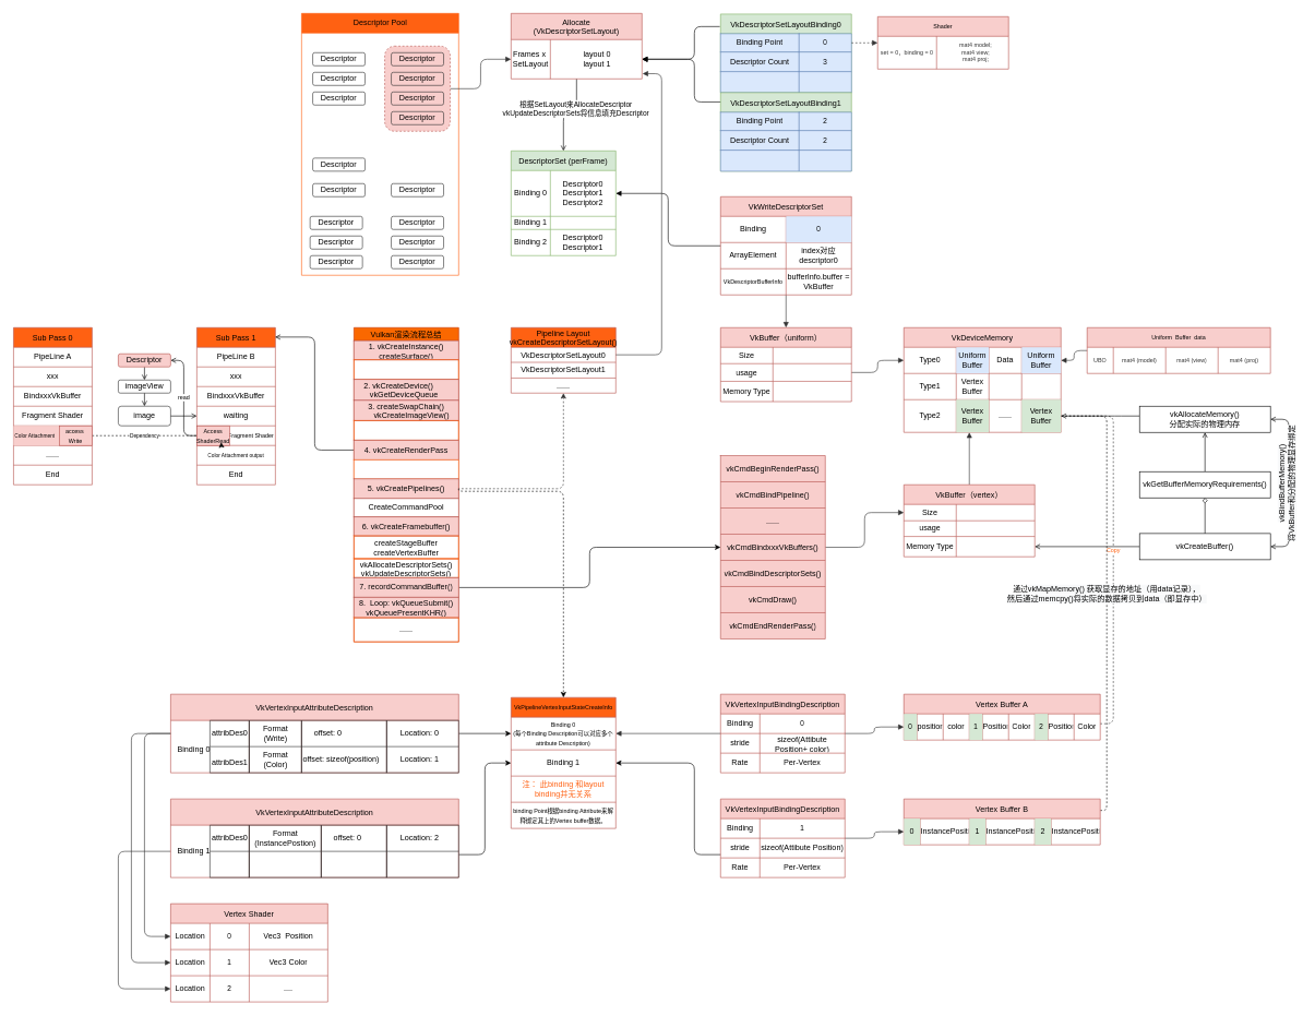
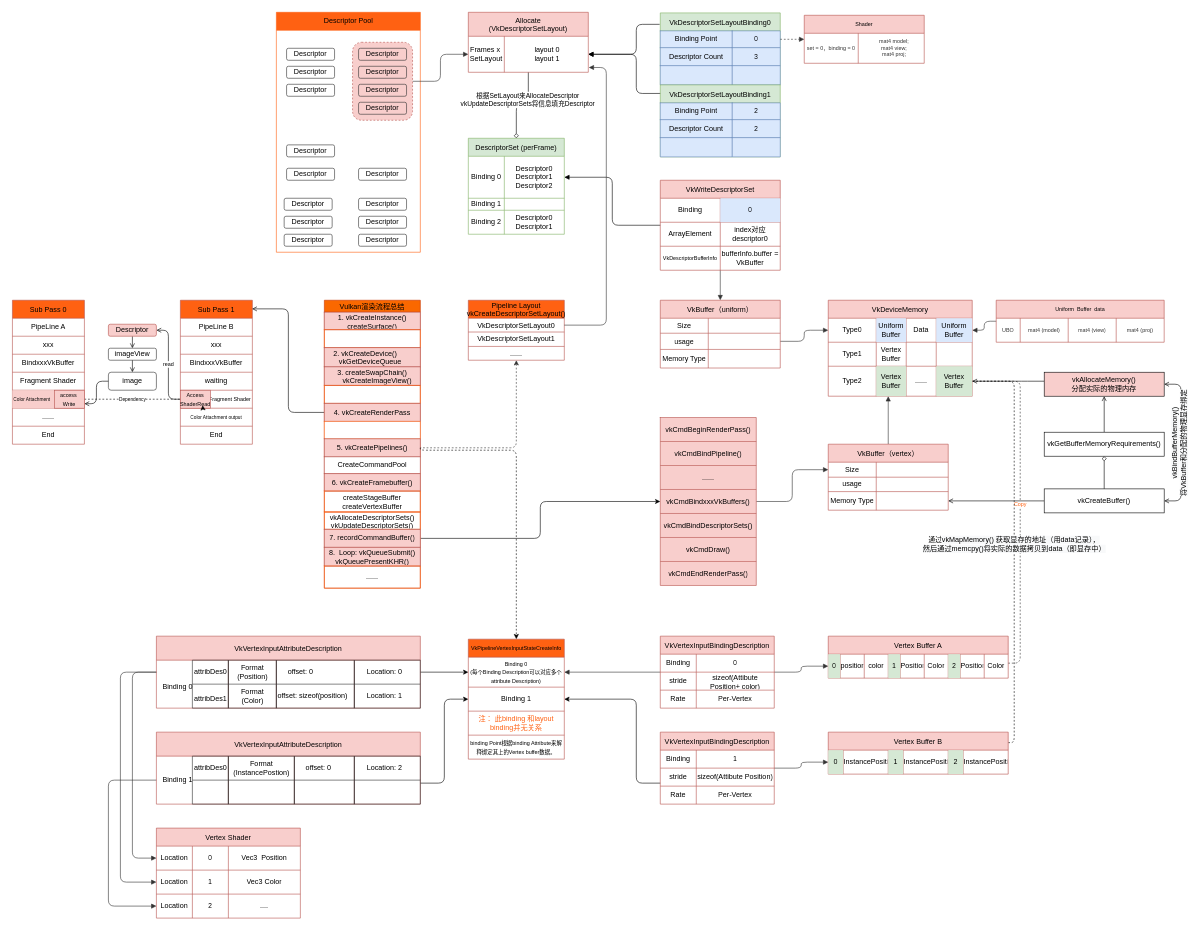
- <mxCell id="18" value="" style="edgeStyle=orthogonalEdgeStyle;html=1;fontColor=default;endArrow=open;endFill=0;entryX=0.5;entryY=0;entryDx=0;entryDy=0;" parent="1" source="20" target="24" edge="1"><mxGeometry relative="1" as="geometry"><Array as="points" /></mxGeometry></mxCell>
+ <mxCell id="18" value="" style="edgeStyle=orthogonalEdgeStyle;html=1;fontColor=default;endArrow=diamond;endFill=0;entryX=0.5;entryY=0;entryDx=0;entryDy=0;" parent="1" source="20" target="24" edge="1"><mxGeometry relative="1" as="geometry"><Array as="points" /></mxGeometry></mxCell>
- <mxCell id="284" value="" style="edgeStyle=orthogonalEdgeStyle;html=1;fontSize=9;endArrow=open;endFill=0;" parent="1" source="285" target="271" edge="1"><mxGeometry relative="1" as="geometry"><mxPoint x="220" y="780" as="targetPoint" /></mxGeometry></mxCell>
+ <mxCell id="284" value="" style="edgeStyle=orthogonalEdgeStyle;html=1;fontSize=9;endArrow=open;endFill=0;entryX=1;entryY=0.75;entryDx=0;entryDy=0;" parent="1" source="285" target="262" edge="1"><mxGeometry relative="1" as="geometry"><mxPoint x="220" y="780" as="targetPoint" /></mxGeometry></mxCell>
- <mxCell id="292" value="&lt;span&gt;vkAllocateMemory()&lt;br&gt;&lt;/span&gt;&lt;span&gt;分配实际的物理内存&lt;/span&gt;&lt;span&gt;&lt;br&gt;&lt;/span&gt;" style="rounded=0;whiteSpace=wrap;html=1;" parent="1" vertex="1"><mxGeometry x="1740" y="620" width="200" height="40" as="geometry" /></mxCell>
+ <mxCell id="292" value="&lt;span&gt;vkAllocateMemory()&lt;br&gt;&lt;/span&gt;&lt;span&gt;分配实际的物理内存&lt;/span&gt;&lt;span&gt;&lt;br&gt;&lt;/span&gt;" style="rounded=0;whiteSpace=wrap;html=1;fillColor=#f8cecc;" parent="1" vertex="1"><mxGeometry x="1740" y="620" width="200" height="40" as="geometry" /></mxCell>
- <mxCell id="128" value="Format&lt;br&gt;(Write)" style="text;html=1;align=center;verticalAlign=middle;resizable=0;points=[];autosize=1;strokeColor=none;fillColor=none;fontColor=default;" parent="127" vertex="1"><mxGeometry x="5" y="5" width="70" height="30" as="geometry" /></mxCell>
+ <mxCell id="128" value="Format&lt;br&gt;(Position)" style="text;html=1;align=center;verticalAlign=middle;resizable=0;points=[];autosize=1;strokeColor=none;fillColor=none;fontColor=default;" parent="127" vertex="1"><mxGeometry x="5" y="5" width="70" height="30" as="geometry" /></mxCell>
